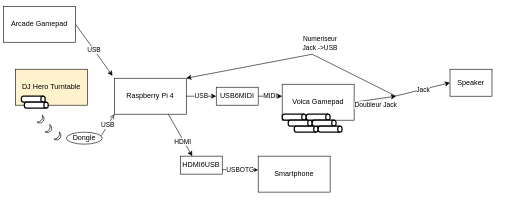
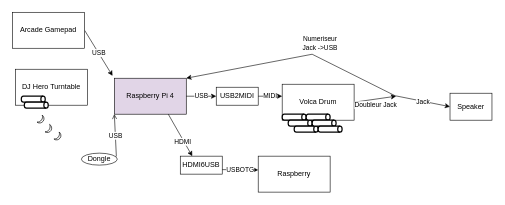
- <mxCell id="4" value="Arcade Gamepad" style="rounded=0;whiteSpace=wrap;html=1;" parent="1" vertex="1"><mxGeometry x="5.38" y="10" width="120" height="60" as="geometry" /></mxCell>
+ <mxCell id="4" value="Arcade Gamepad" style="rounded=0;whiteSpace=wrap;html=1;" parent="1" vertex="1"><mxGeometry x="20.38" y="20" width="120" height="60" as="geometry" /></mxCell>
- <mxCell id="25" value="Speaker" style="rounded=0;whiteSpace=wrap;html=1;" parent="1" vertex="1"><mxGeometry x="750" y="115" width="70" height="45" as="geometry" /></mxCell>
+ <mxCell id="25" value="Speaker" style="rounded=0;whiteSpace=wrap;html=1;" parent="1" vertex="1"><mxGeometry x="750" y="155" width="70" height="45" as="geometry" /></mxCell>
- <mxCell id="3" value="&lt;div&gt;DJ Hero Turntable&lt;/div&gt;" style="rounded=0;whiteSpace=wrap;html=1;fillColor=#fff2cc;" parent="1" vertex="1"><mxGeometry x="25.38" y="115" width="120" height="60" as="geometry" /></mxCell>
+ <mxCell id="3" value="&lt;div&gt;DJ Hero Turntable&lt;/div&gt;" style="rounded=0;whiteSpace=wrap;html=1;" parent="1" vertex="1"><mxGeometry x="25.38" y="115" width="120" height="60" as="geometry" /></mxCell>
- <mxCell id="5" value="Raspberry Pi 4" style="rounded=0;whiteSpace=wrap;html=1;" parent="1" vertex="1"><mxGeometry x="190" y="130" width="120" height="60" as="geometry" /></mxCell>
+ <mxCell id="5" value="Raspberry Pi 4" style="rounded=0;whiteSpace=wrap;html=1;fillColor=#e1d5e7;" parent="1" vertex="1"><mxGeometry x="190" y="130" width="120" height="60" as="geometry" /></mxCell>
- <mxCell id="14" value="USB6MIDI" style="rounded=0;whiteSpace=wrap;html=1;" parent="1" vertex="1"><mxGeometry x="360" y="145" width="70" height="30" as="geometry" /></mxCell>
+ <mxCell id="14" value="USB2MIDI" style="rounded=0;whiteSpace=wrap;html=1;" parent="1" vertex="1"><mxGeometry x="360" y="145" width="70" height="30" as="geometry" /></mxCell>
- <mxCell id="16" value="Volca Gamepad" style="rounded=0;whiteSpace=wrap;html=1;" parent="1" vertex="1"><mxGeometry x="470" y="140" width="120" height="60" as="geometry" /></mxCell>
+ <mxCell id="16" value="Volca Drum" style="rounded=0;whiteSpace=wrap;html=1;" parent="1" vertex="1"><mxGeometry x="470" y="140" width="120" height="60" as="geometry" /></mxCell>
- <mxCell id="6" value="Dongle" style="ellipse;whiteSpace=wrap;html=1;" parent="1" vertex="1"><mxGeometry x="110" y="220" width="60" height="20" as="geometry" /></mxCell>
+ <mxCell id="6" value="Dongle" style="ellipse;whiteSpace=wrap;html=1;" parent="1" vertex="1"><mxGeometry x="135" y="255" width="60" height="20" as="geometry" /></mxCell>
- <mxCell id="31" value="Smartphone" style="rounded=0;whiteSpace=wrap;html=1;" parent="1" vertex="1"><mxGeometry x="430" y="260" width="120" height="60" as="geometry" /></mxCell>
+ <mxCell id="31" value="Raspberry" style="rounded=0;whiteSpace=wrap;html=1;" parent="1" vertex="1"><mxGeometry x="430" y="260" width="120" height="60" as="geometry" /></mxCell>
